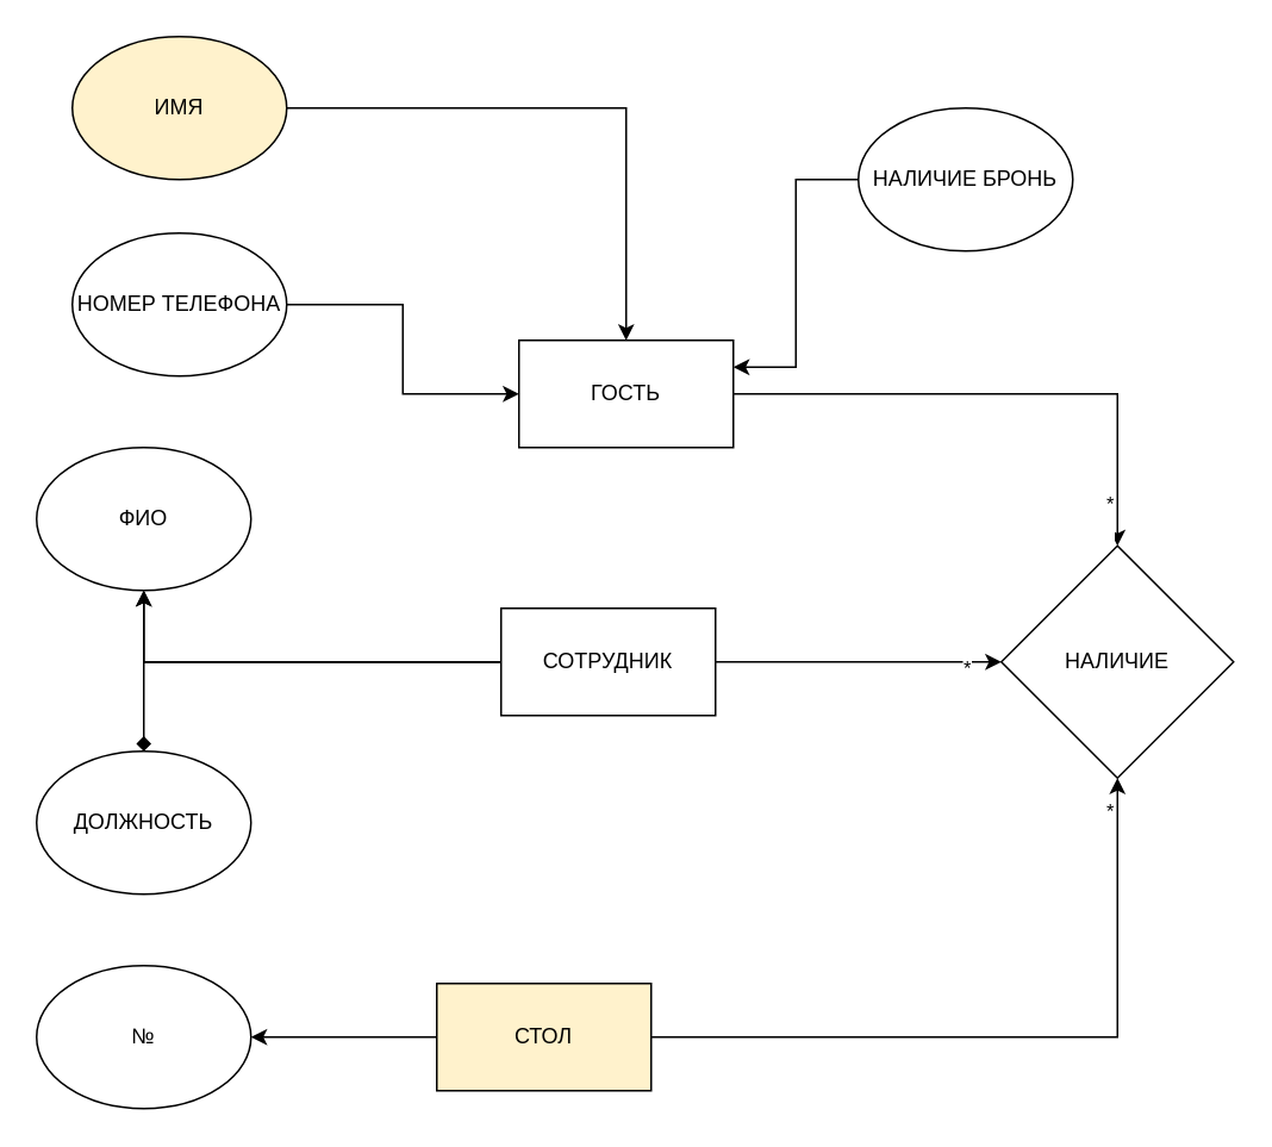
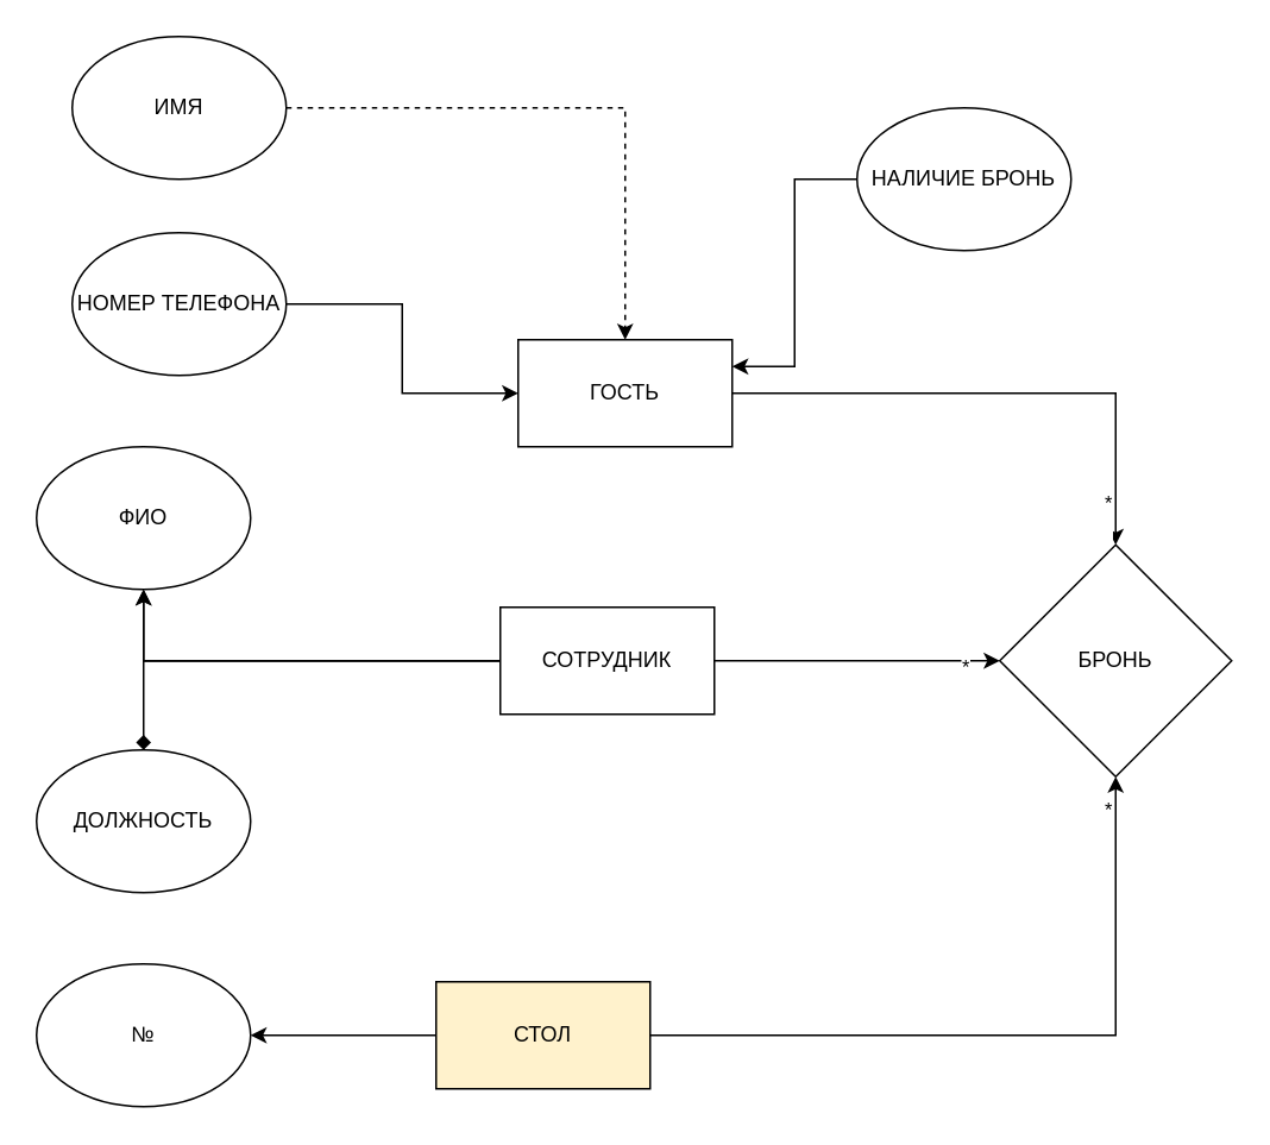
- <mxCell id="16" value="ИМЯ" style="ellipse;whiteSpace=wrap;html=1;fillColor=#fff2cc;" vertex="1" parent="1"><mxGeometry x="40" y="20" width="120" height="80" as="geometry" /></mxCell>
+ <mxCell id="16" value="ИМЯ" style="ellipse;whiteSpace=wrap;html=1;" vertex="1" parent="1"><mxGeometry x="40" y="20" width="120" height="80" as="geometry" /></mxCell>
- <mxCell id="15" value="" style="edgeStyle=orthogonalEdgeStyle;rounded=0;orthogonalLoop=1;jettySize=auto;html=1;" edge="1" parent="1" source="16" target="2"><mxGeometry relative="1" as="geometry" /></mxCell>
+ <mxCell id="15" value="" style="edgeStyle=orthogonalEdgeStyle;rounded=0;orthogonalLoop=1;jettySize=auto;html=1;dashed=1;" edge="1" parent="1" source="16" target="2"><mxGeometry relative="1" as="geometry" /></mxCell>
- <mxCell id="20" value="&lt;div&gt;НАЛИЧИЕ&lt;/div&gt;" style="rhombus;whiteSpace=wrap;html=1;" vertex="1" parent="1"><mxGeometry x="560" y="305" width="130" height="130" as="geometry" /></mxCell>
+ <mxCell id="20" value="&lt;div&gt;БРОНЬ&lt;/div&gt;" style="rhombus;whiteSpace=wrap;html=1;" vertex="1" parent="1"><mxGeometry x="560" y="305" width="130" height="130" as="geometry" /></mxCell>
